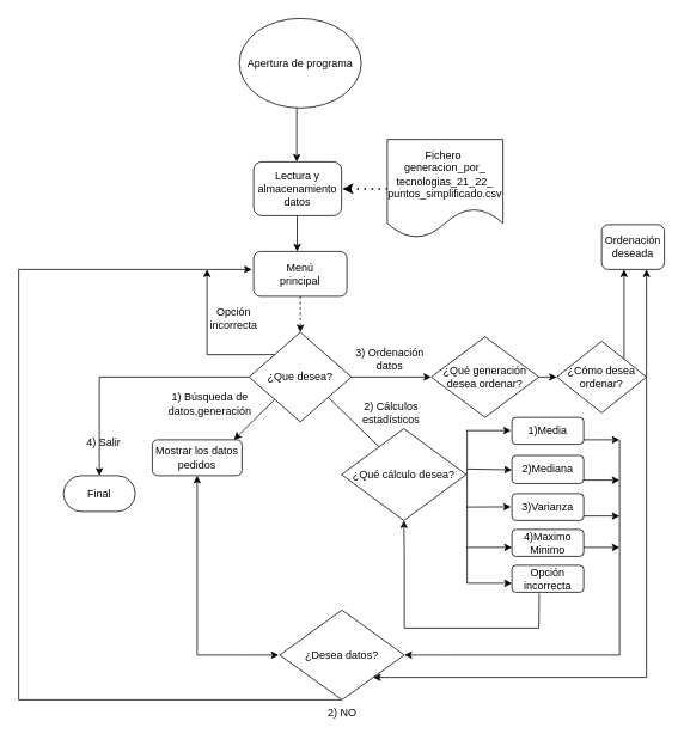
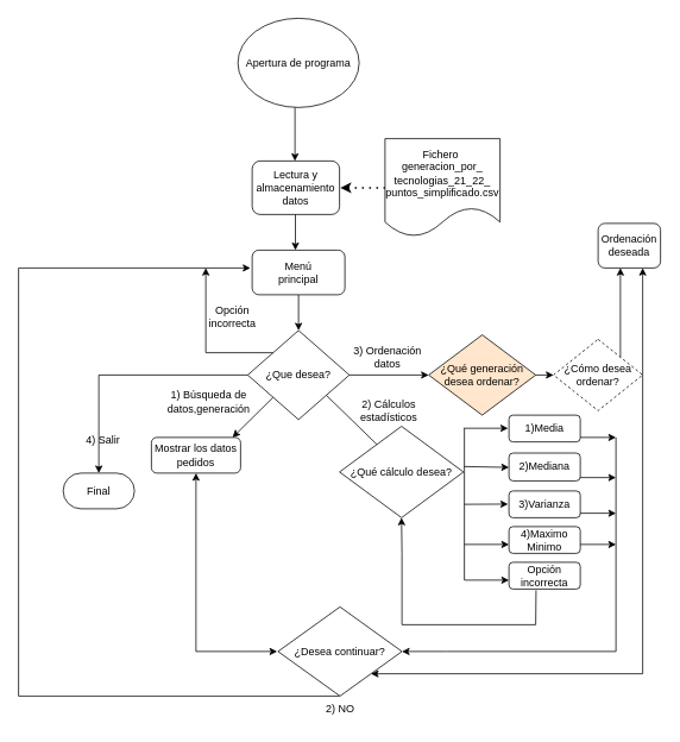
- <mxCell id="2" value="" style="edgeStyle=orthogonalEdgeStyle;rounded=0;orthogonalLoop=1;jettySize=auto;html=1;dashed=1;" parent="1" source="3" target="5" edge="1"><mxGeometry relative="1" as="geometry" /></mxCell>
+ <mxCell id="2" value="" style="edgeStyle=orthogonalEdgeStyle;rounded=0;orthogonalLoop=1;jettySize=auto;html=1;" parent="1" source="3" target="5" edge="1"><mxGeometry relative="1" as="geometry" /></mxCell>
- <mxCell id="22" value="¿Qué generación desea ordenar?" style="rhombus;whiteSpace=wrap;html=1;" parent="1" vertex="1"><mxGeometry x="480" y="375" width="120" height="90" as="geometry" /></mxCell>
+ <mxCell id="22" value="¿Qué generación desea ordenar?" style="rhombus;whiteSpace=wrap;html=1;fillColor=#ffe6cc;" parent="1" vertex="1"><mxGeometry x="480" y="375" width="120" height="90" as="geometry" /></mxCell>
- <mxCell id="25" value="¿Cómo desea ordenar?" style="rhombus;whiteSpace=wrap;html=1;" parent="1" vertex="1"><mxGeometry x="620" y="380" width="100" height="80" as="geometry" /></mxCell>
+ <mxCell id="25" value="¿Cómo desea ordenar?" style="rhombus;whiteSpace=wrap;html=1;dashed=1;" parent="1" vertex="1"><mxGeometry x="620" y="380" width="100" height="80" as="geometry" /></mxCell>
- <mxCell id="17" value="¿Desea datos?" style="rhombus;whiteSpace=wrap;html=1;" parent="1" vertex="1"><mxGeometry x="311" y="680" width="139" height="100" as="geometry" /></mxCell>
+ <mxCell id="17" value="¿Desea continuar?" style="rhombus;whiteSpace=wrap;html=1;" parent="1" vertex="1"><mxGeometry x="311" y="680" width="139" height="100" as="geometry" /></mxCell>
